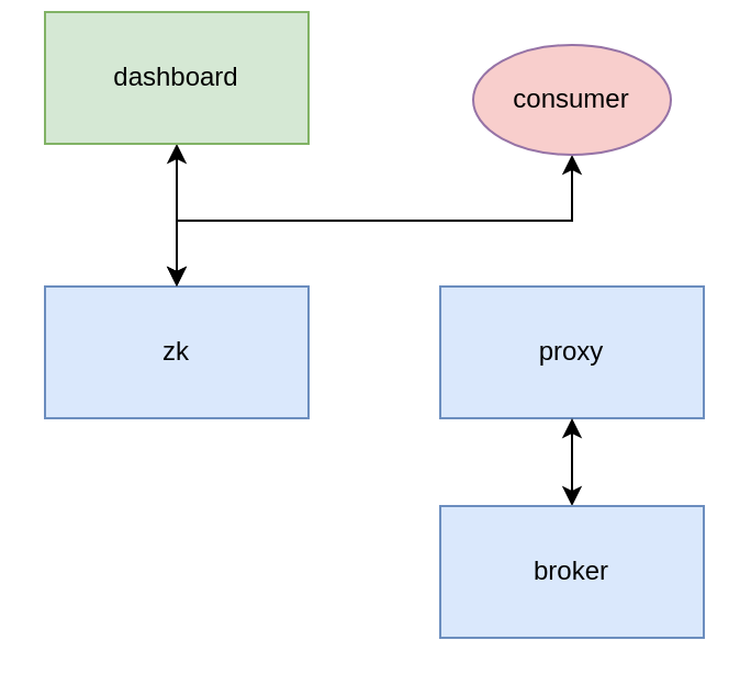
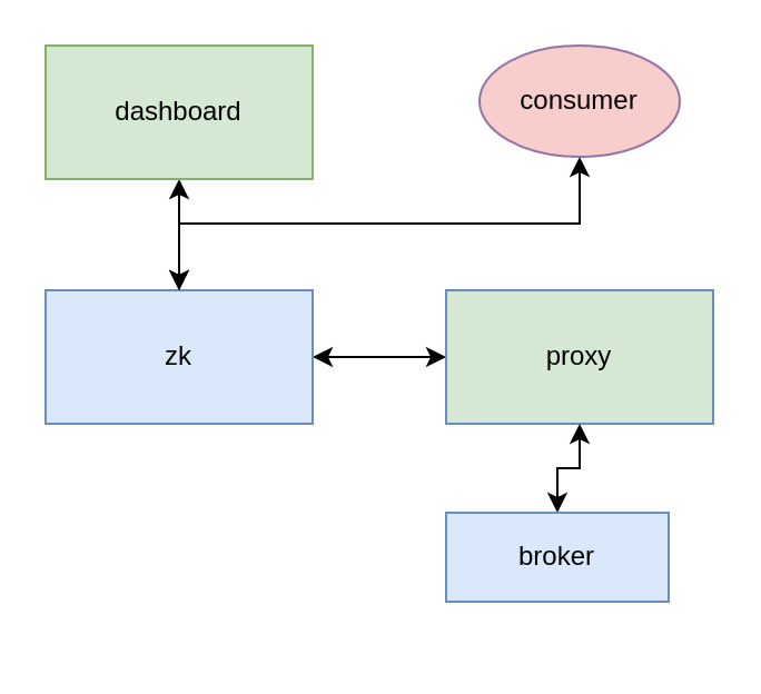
- <mxCell id="5" value="dashboard" style="rounded=0;whiteSpace=wrap;html=1;fillColor=#d5e8d4;strokeColor=#82b366;" parent="1" vertex="1"><mxGeometry x="20" y="5" width="120" height="60" as="geometry" /></mxCell>
+ <mxCell id="5" value="dashboard" style="rounded=0;whiteSpace=wrap;html=1;fillColor=#d5e8d4;strokeColor=#82b366;" parent="1" vertex="1"><mxGeometry x="20" y="20" width="120" height="60" as="geometry" /></mxCell>
+ <mxCell id="2" style="edgeStyle=orthogonalEdgeStyle;rounded=0;orthogonalLoop=1;jettySize=auto;html=1;exitX=1;exitY=0.5;exitDx=0;exitDy=0;startArrow=classic;startFill=1;" parent="1" source="3" target="6" edge="1"><mxGeometry relative="1" as="geometry" /></mxCell>
- <mxCell id="6" value="proxy" style="rounded=0;whiteSpace=wrap;html=1;fillColor=#dae8fc;strokeColor=#6c8ebf;" parent="1" vertex="1"><mxGeometry x="200" y="130" width="120" height="60" as="geometry" /></mxCell>
+ <mxCell id="6" value="proxy" style="rounded=0;whiteSpace=wrap;html=1;fillColor=#d5e8d4;strokeColor=#6c8ebf;" parent="1" vertex="1"><mxGeometry x="200" y="130" width="120" height="60" as="geometry" /></mxCell>
- <mxCell id="10" value="broker" style="rounded=0;whiteSpace=wrap;html=1;fillColor=#dae8fc;strokeColor=#6c8ebf;" parent="1" vertex="1"><mxGeometry x="200" y="230" width="120" height="60" as="geometry" /></mxCell>
+ <mxCell id="10" value="broker" style="rounded=0;whiteSpace=wrap;html=1;fillColor=#dae8fc;strokeColor=#6c8ebf;" parent="1" vertex="1"><mxGeometry x="200" y="230" width="100" height="40" as="geometry" /></mxCell>
